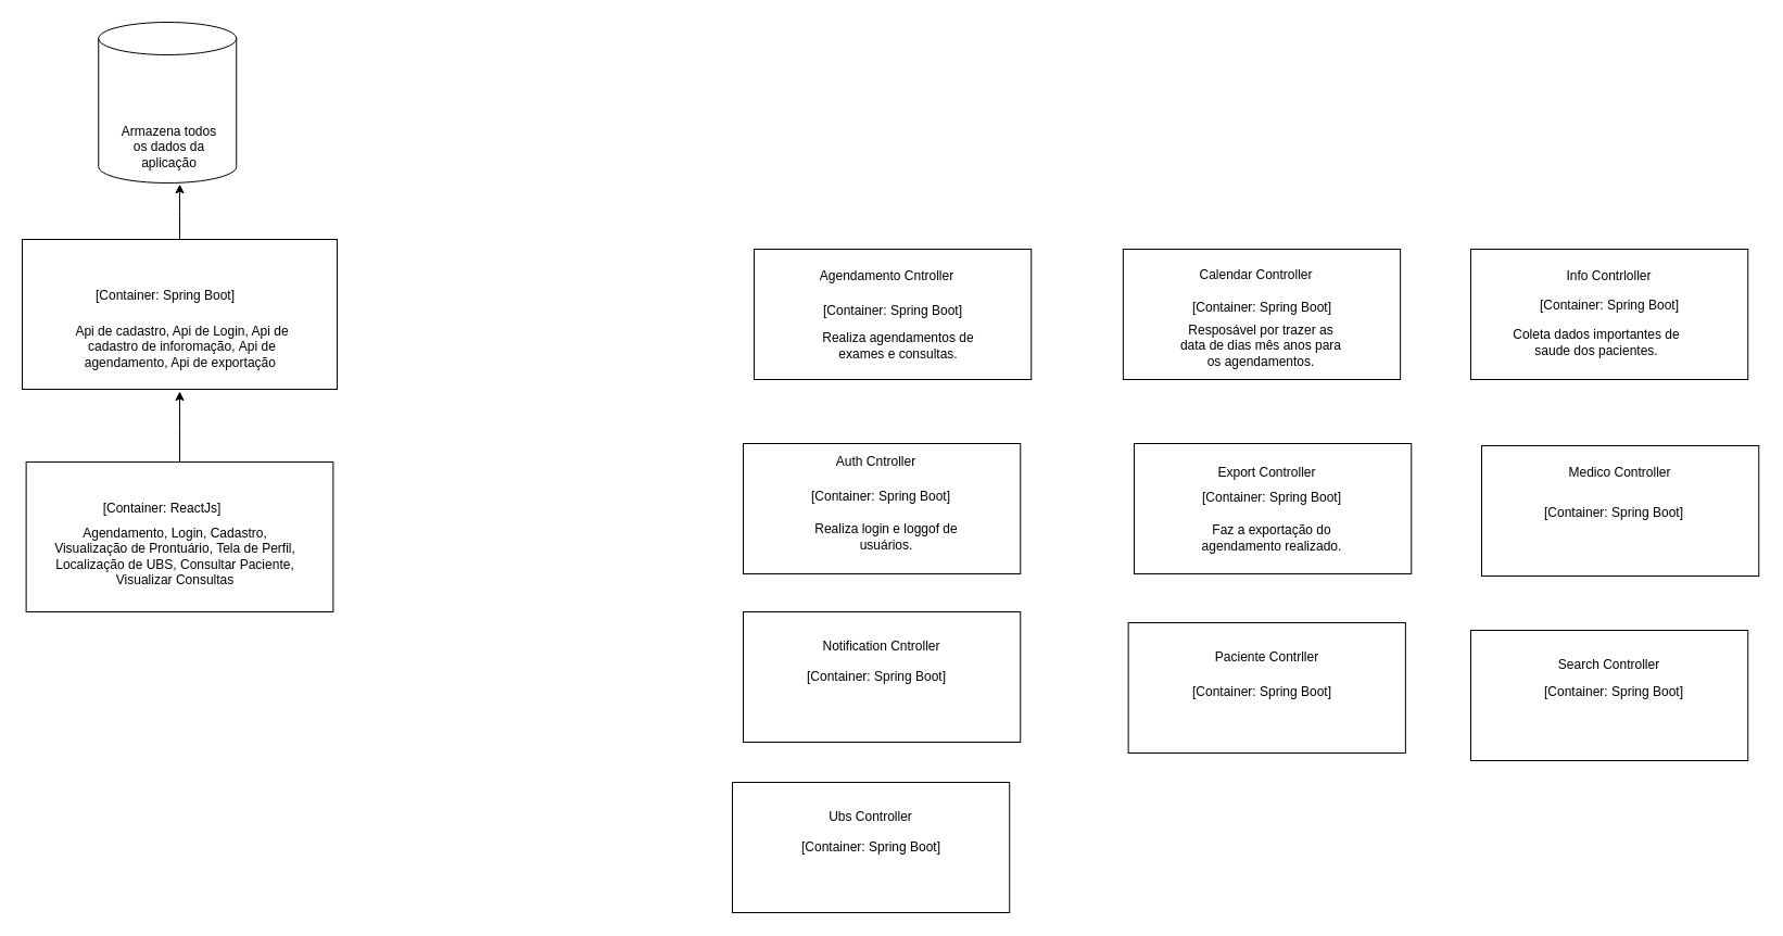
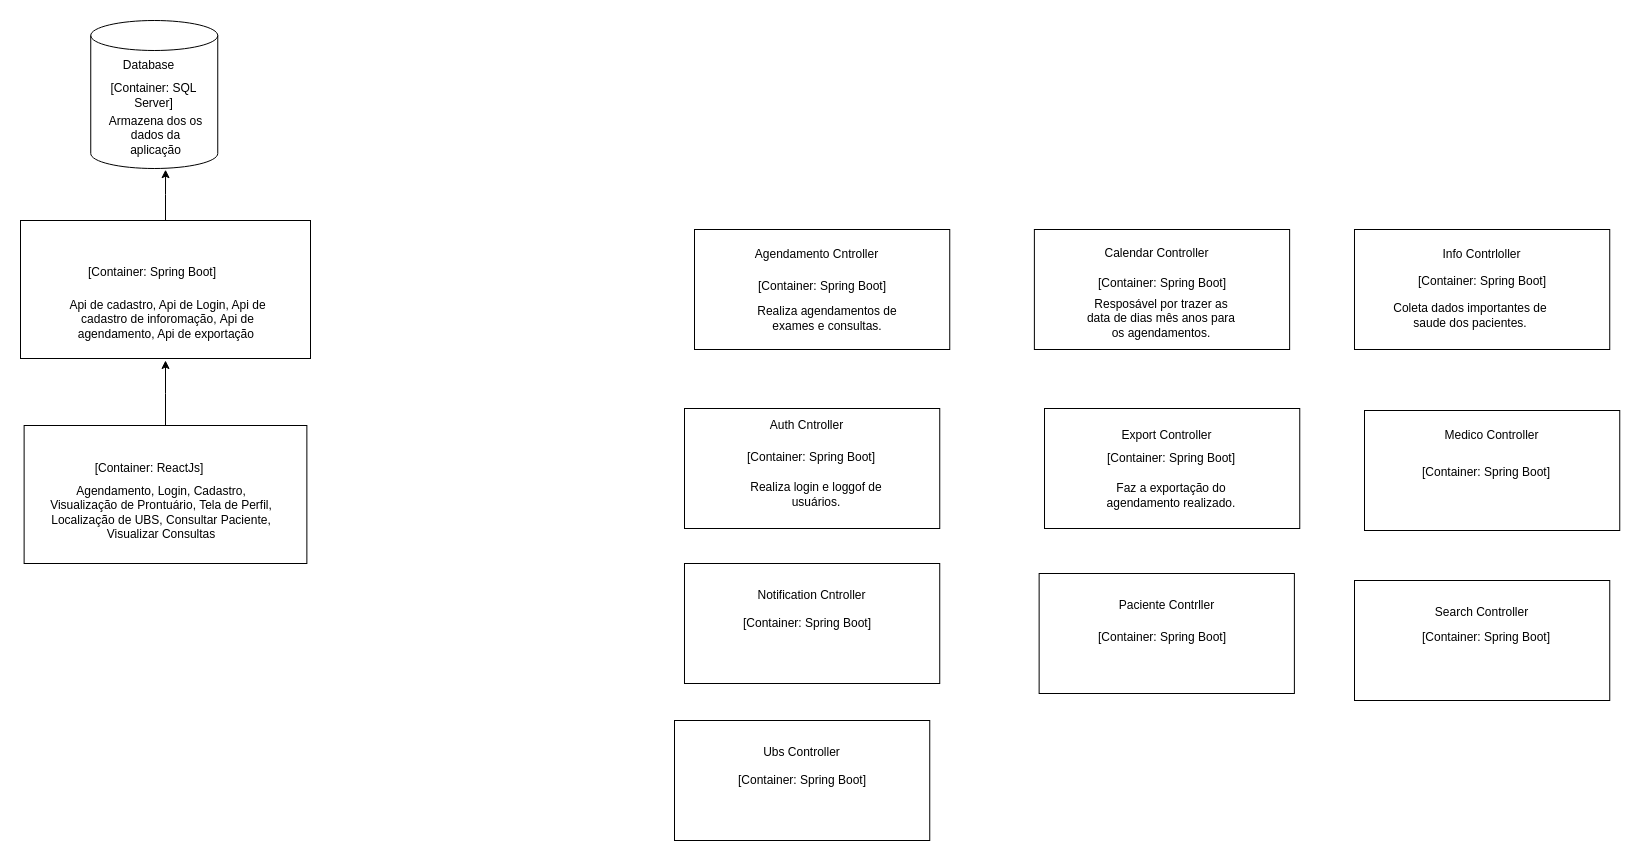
+ <mxCell id="8" value="Database" style="text;html=1;strokeColor=none;fillColor=none;align=center;verticalAlign=middle;whiteSpace=wrap;rounded=0;" parent="1" vertex="1"><mxGeometry x="124.25" y="50" width="49" height="30" as="geometry" /></mxCell>
+ <mxCell id="7" value="[Container: SQL Server]" style="text;html=1;strokeColor=none;fillColor=none;align=center;verticalAlign=middle;whiteSpace=wrap;rounded=0;" parent="1" vertex="1"><mxGeometry x="97.25" y="80" width="113" height="30" as="geometry" /></mxCell>
- <mxCell id="13" value="Armazena todos os dados da aplicação" style="text;html=1;strokeColor=none;fillColor=none;align=center;verticalAlign=middle;whiteSpace=wrap;rounded=0;" parent="1" vertex="1"><mxGeometry x="103.75" y="120" width="103" height="30" as="geometry" /></mxCell>
+ <mxCell id="13" value="Armazena dos os dados da aplicação" style="text;html=1;strokeColor=none;fillColor=none;align=center;verticalAlign=middle;whiteSpace=wrap;rounded=0;" parent="1" vertex="1"><mxGeometry x="103.75" y="120" width="103" height="30" as="geometry" /></mxCell>
